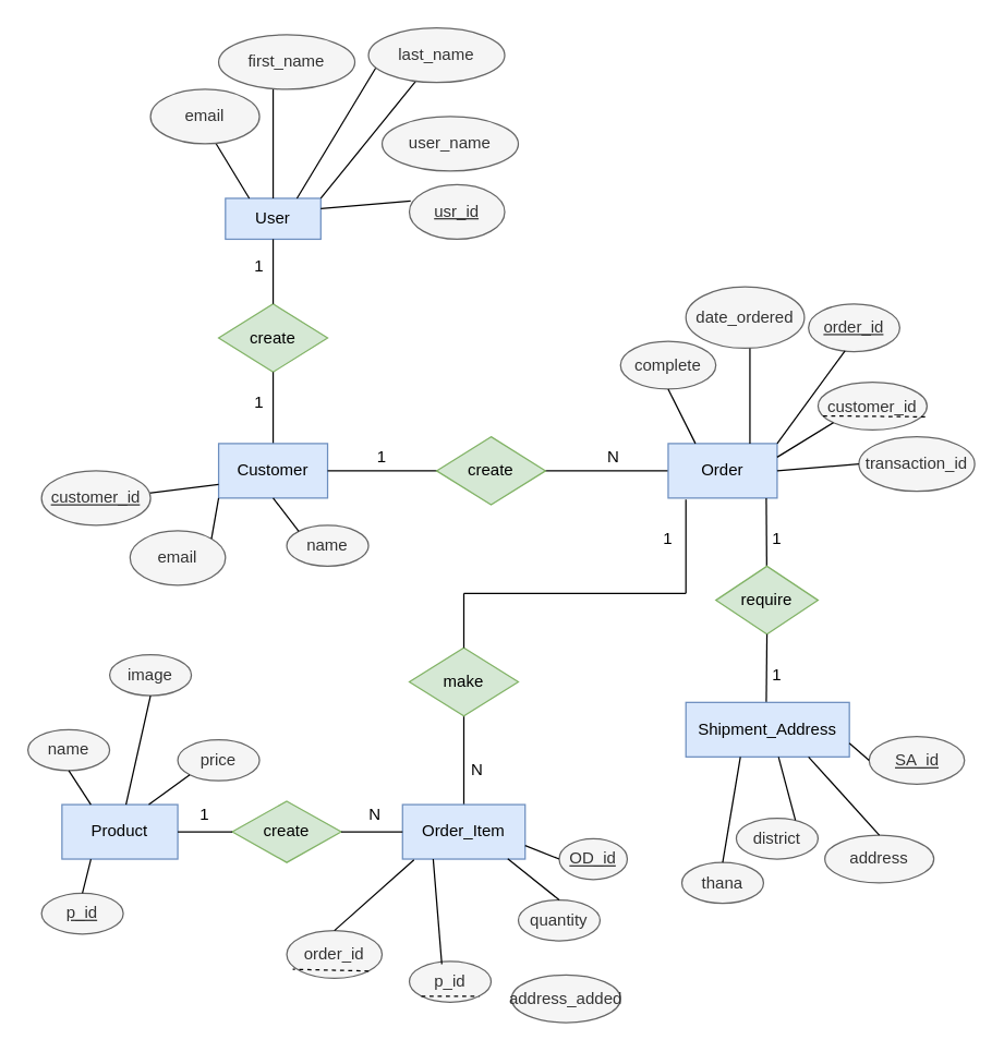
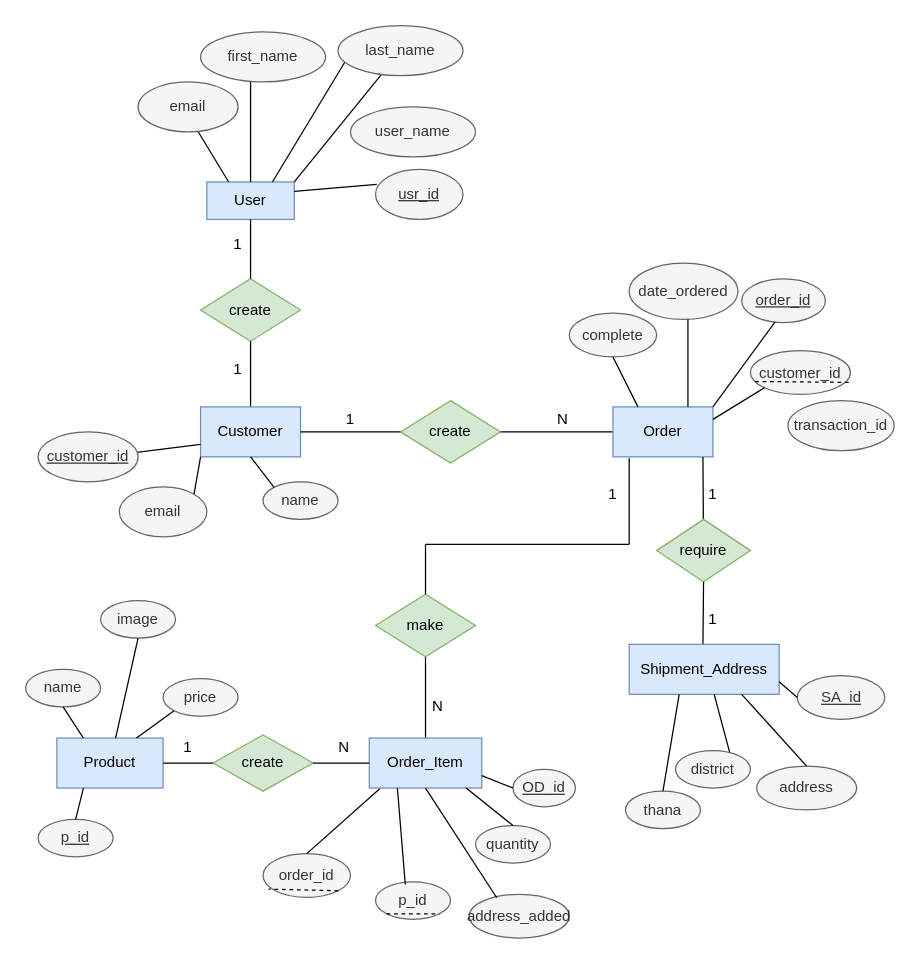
- <mxCell id="38" value="" style="endArrow=none;html=1;entryX=0;entryY=0.5;entryDx=0;entryDy=0;exitX=1;exitY=0.5;exitDx=0;exitDy=0;" parent="1" source="25" target="37" edge="1"><mxGeometry width="50" height="50" relative="1" as="geometry"><mxPoint x="500" y="335" as="sourcePoint" /><mxPoint x="550" y="285" as="targetPoint" /></mxGeometry></mxCell>
+ <mxCell id="67" value="" style="endArrow=none;html=1;exitX=0.5;exitY=1;exitDx=0;exitDy=0;entryX=0.275;entryY=0.08;entryDx=0;entryDy=0;entryPerimeter=0;" parent="1" source="58" target="66" edge="1"><mxGeometry width="50" height="50" relative="1" as="geometry"><mxPoint x="500" y="675" as="sourcePoint" /><mxPoint x="550" y="625" as="targetPoint" /></mxGeometry></mxCell>
